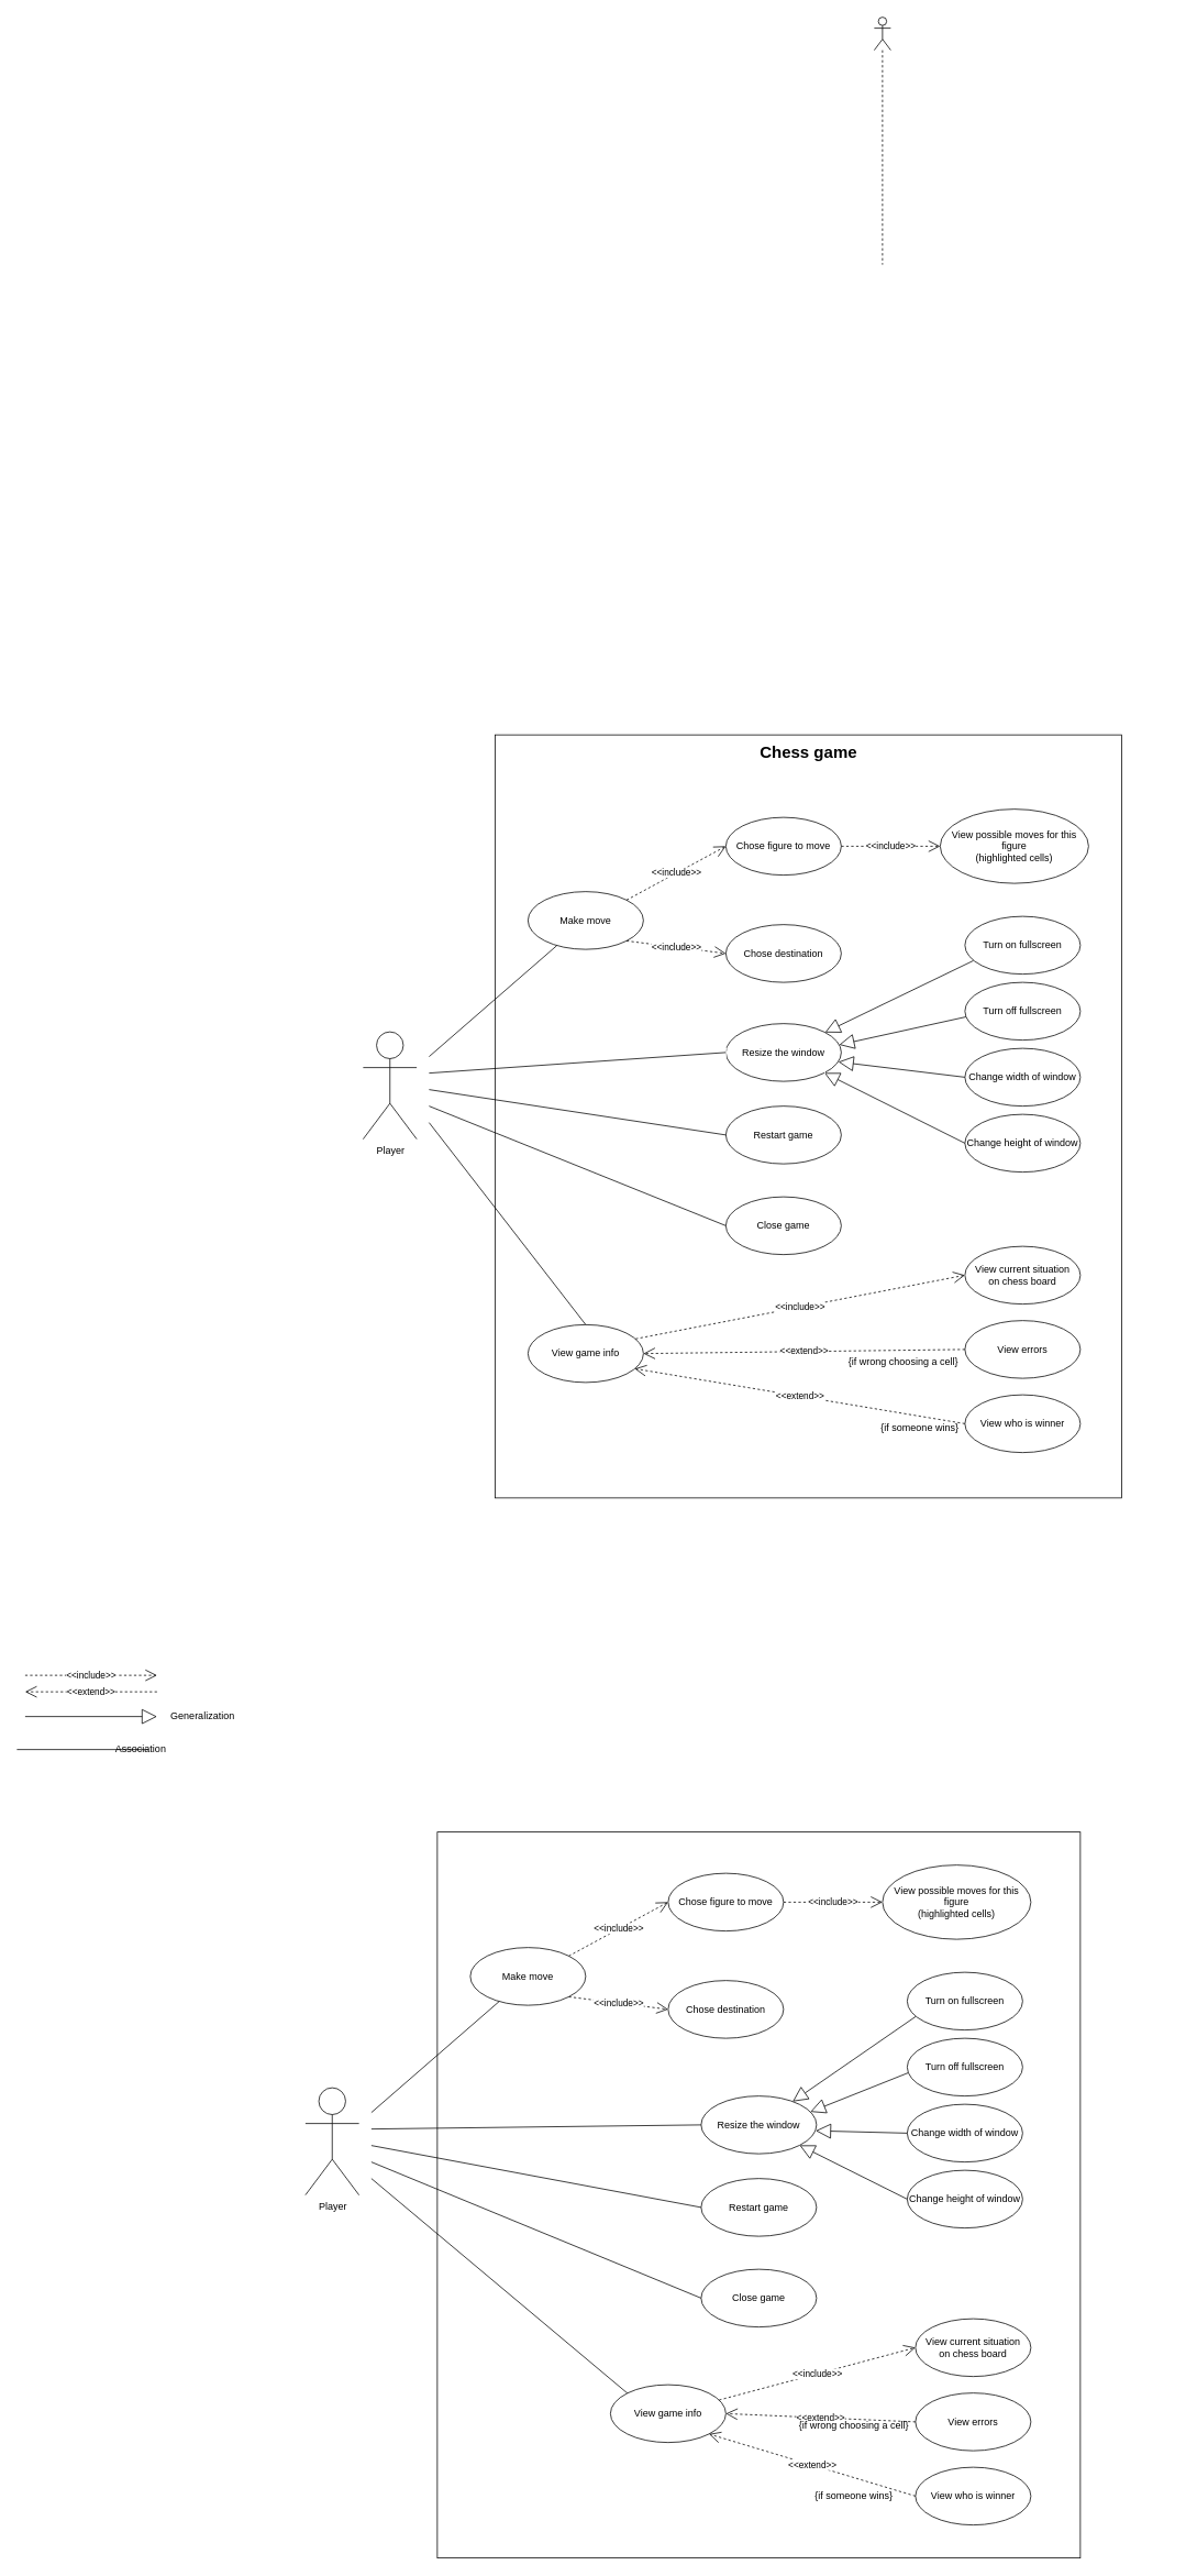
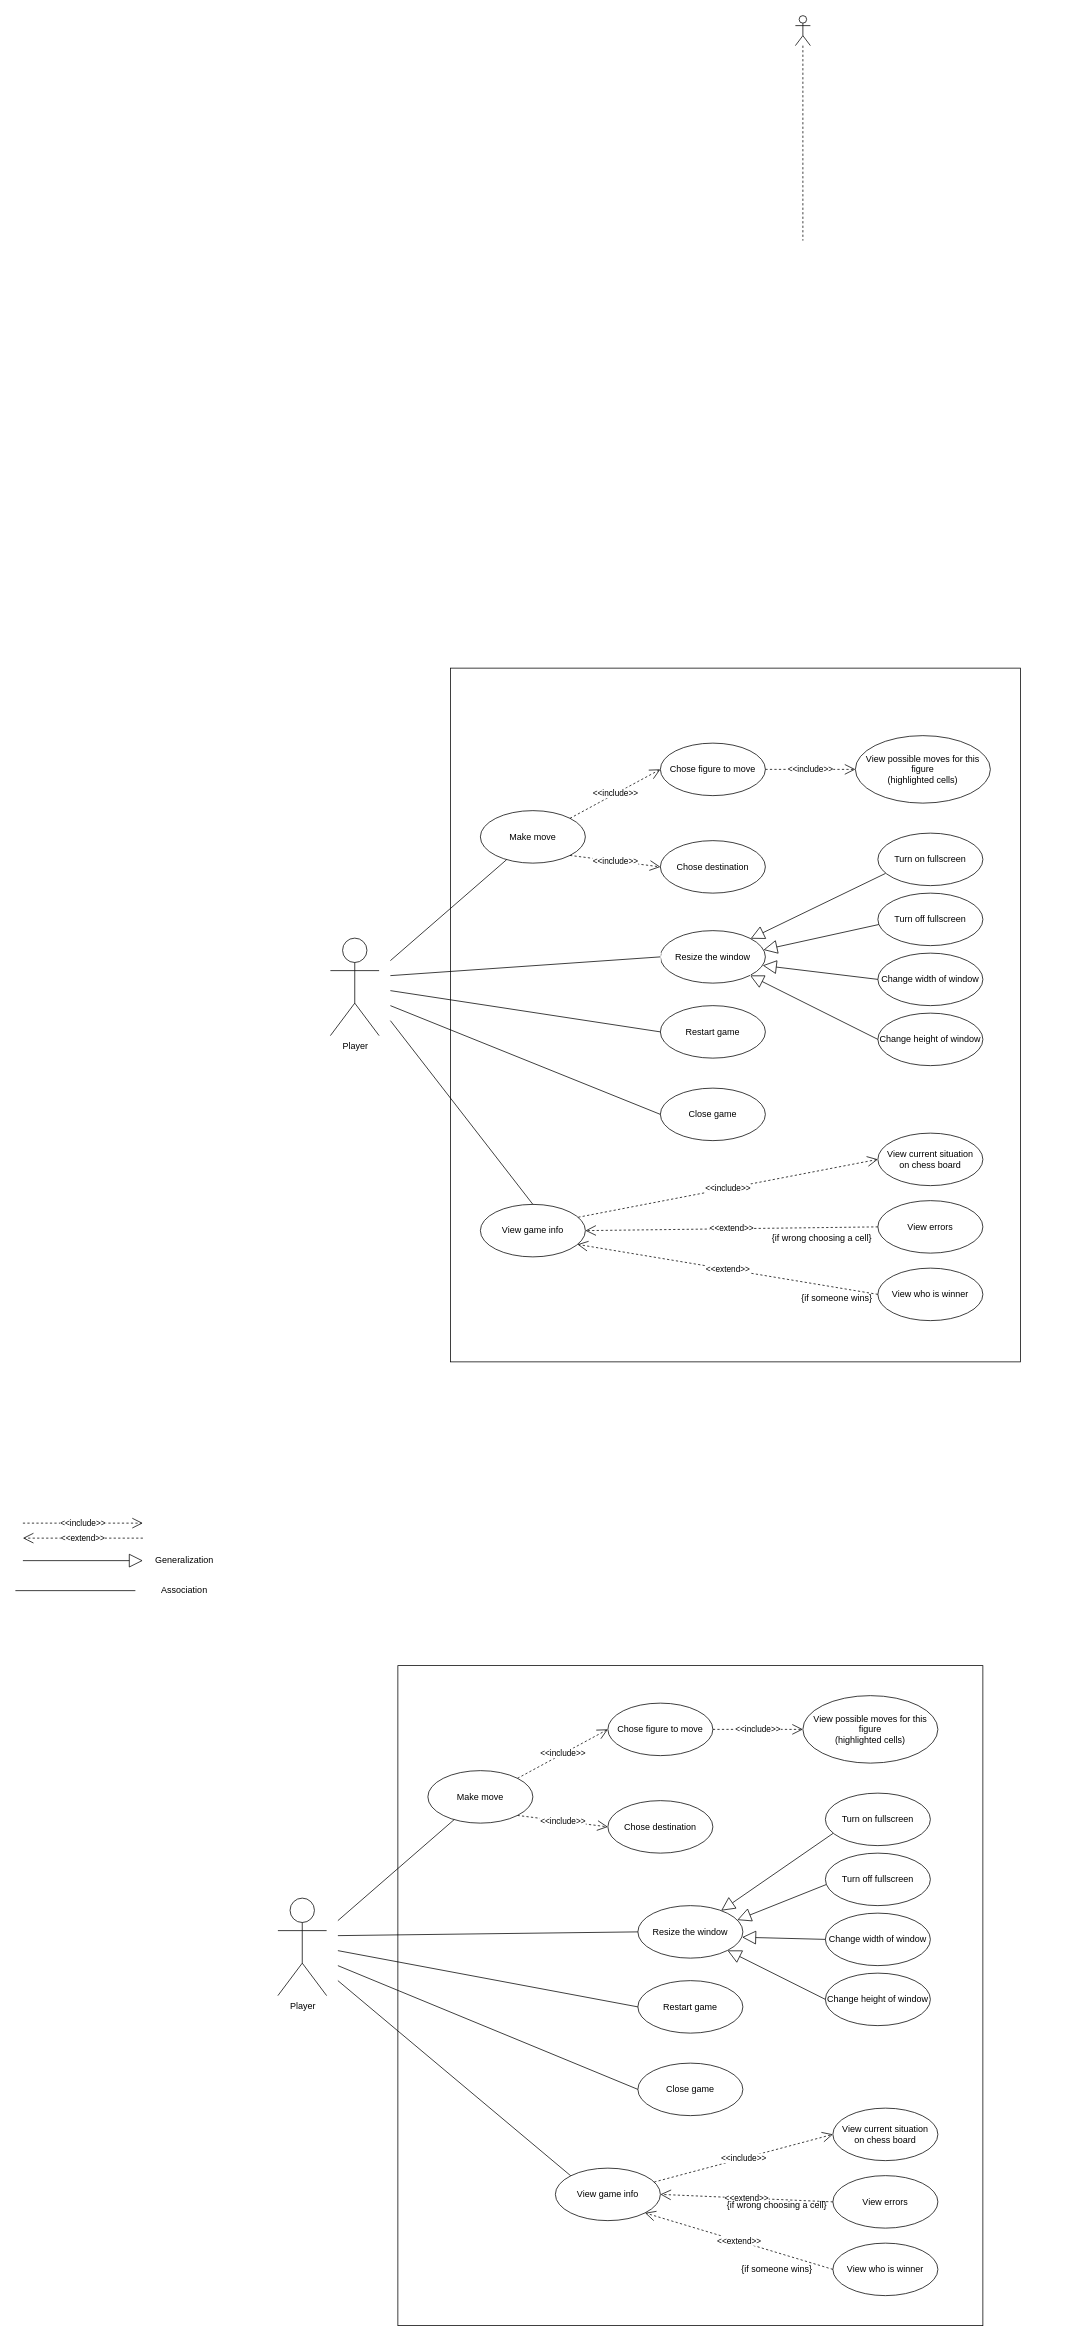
- <mxCell id="77" value="&lt;b style=&quot;font-size: 20px;&quot;&gt;&lt;font style=&quot;font-size: 20px;&quot;&gt;Chess game&lt;/font&gt;&lt;/b&gt;" style="text;html=1;align=center;verticalAlign=middle;resizable=0;points=[];autosize=1;strokeColor=none;fillColor=none;fontSize=20;" parent="1" vertex="1"><mxGeometry x="915" y="895" width="130" height="30" as="geometry" /></mxCell>
- <mxCell id="31" value="Association" style="text;html=1;align=center;verticalAlign=middle;resizable=0;points=[];autosize=1;strokeColor=none;fillColor=none;" parent="1" vertex="1"><mxGeometry x="130" y="2110" width="80" height="20" as="geometry" /></mxCell>
+ <mxCell id="31" value="Association" style="text;html=1;align=center;verticalAlign=middle;resizable=0;points=[];autosize=1;strokeColor=none;fillColor=none;" parent="1" vertex="1"><mxGeometry x="205" y="2110" width="80" height="20" as="geometry" /></mxCell>
